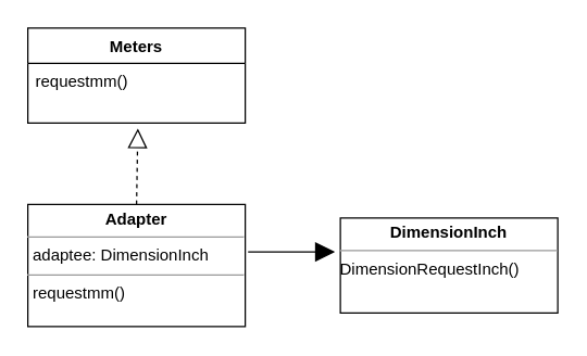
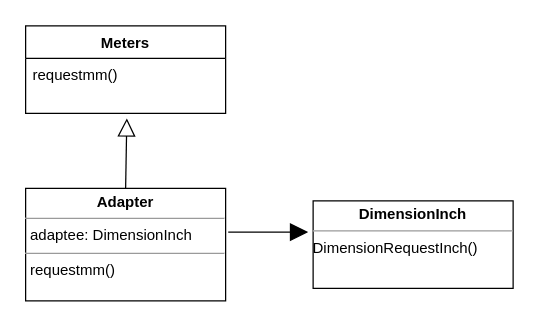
- <mxCell id="6" value="" style="endArrow=block;dashed=1;endFill=0;endSize=12;html=1;rounded=0;exitX=0.5;exitY=0;exitDx=0;exitDy=0;entryX=0.506;entryY=1.091;entryDx=0;entryDy=0;entryPerimeter=0;" parent="1" source="5" target="4" edge="1"><mxGeometry width="160" relative="1" as="geometry"><mxPoint x="150" y="180" as="sourcePoint" /><mxPoint x="310" y="180" as="targetPoint" /></mxGeometry></mxCell>
+ <mxCell id="6" value="" style="endArrow=block;dashed=0;endFill=0;endSize=12;html=1;rounded=0;exitX=0.5;exitY=0;exitDx=0;exitDy=0;entryX=0.506;entryY=1.091;entryDx=0;entryDy=0;entryPerimeter=0;" parent="1" source="5" target="4" edge="1"><mxGeometry width="160" relative="1" as="geometry"><mxPoint x="150" y="180" as="sourcePoint" /><mxPoint x="310" y="180" as="targetPoint" /></mxGeometry></mxCell>
